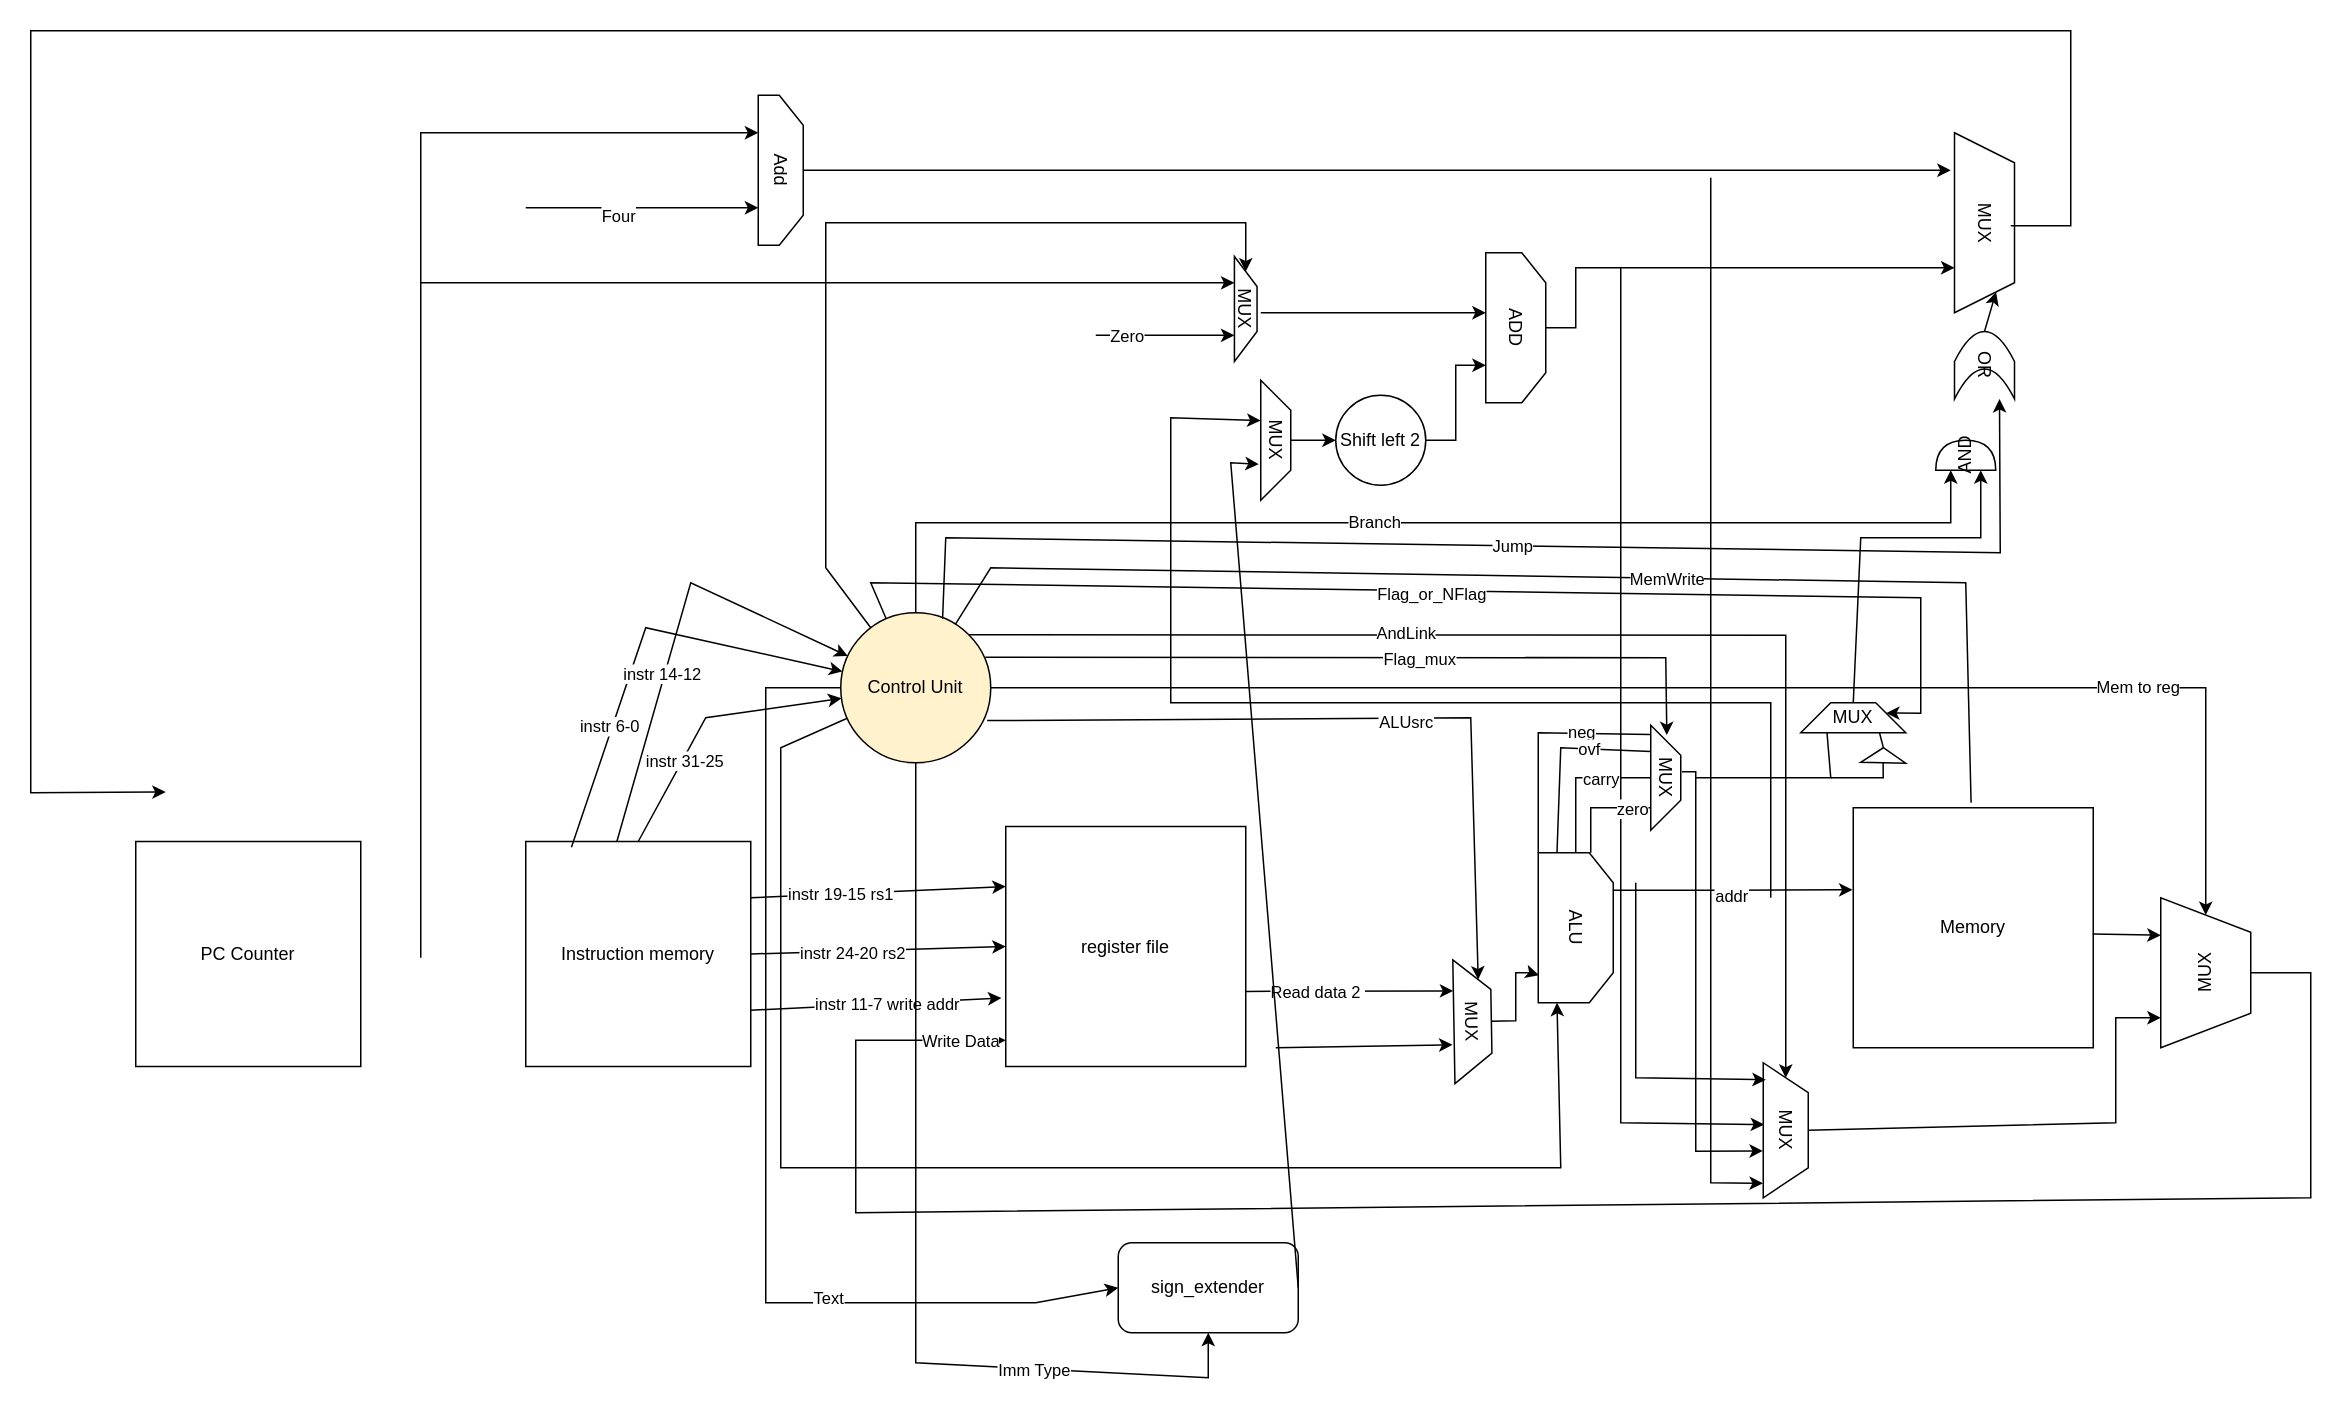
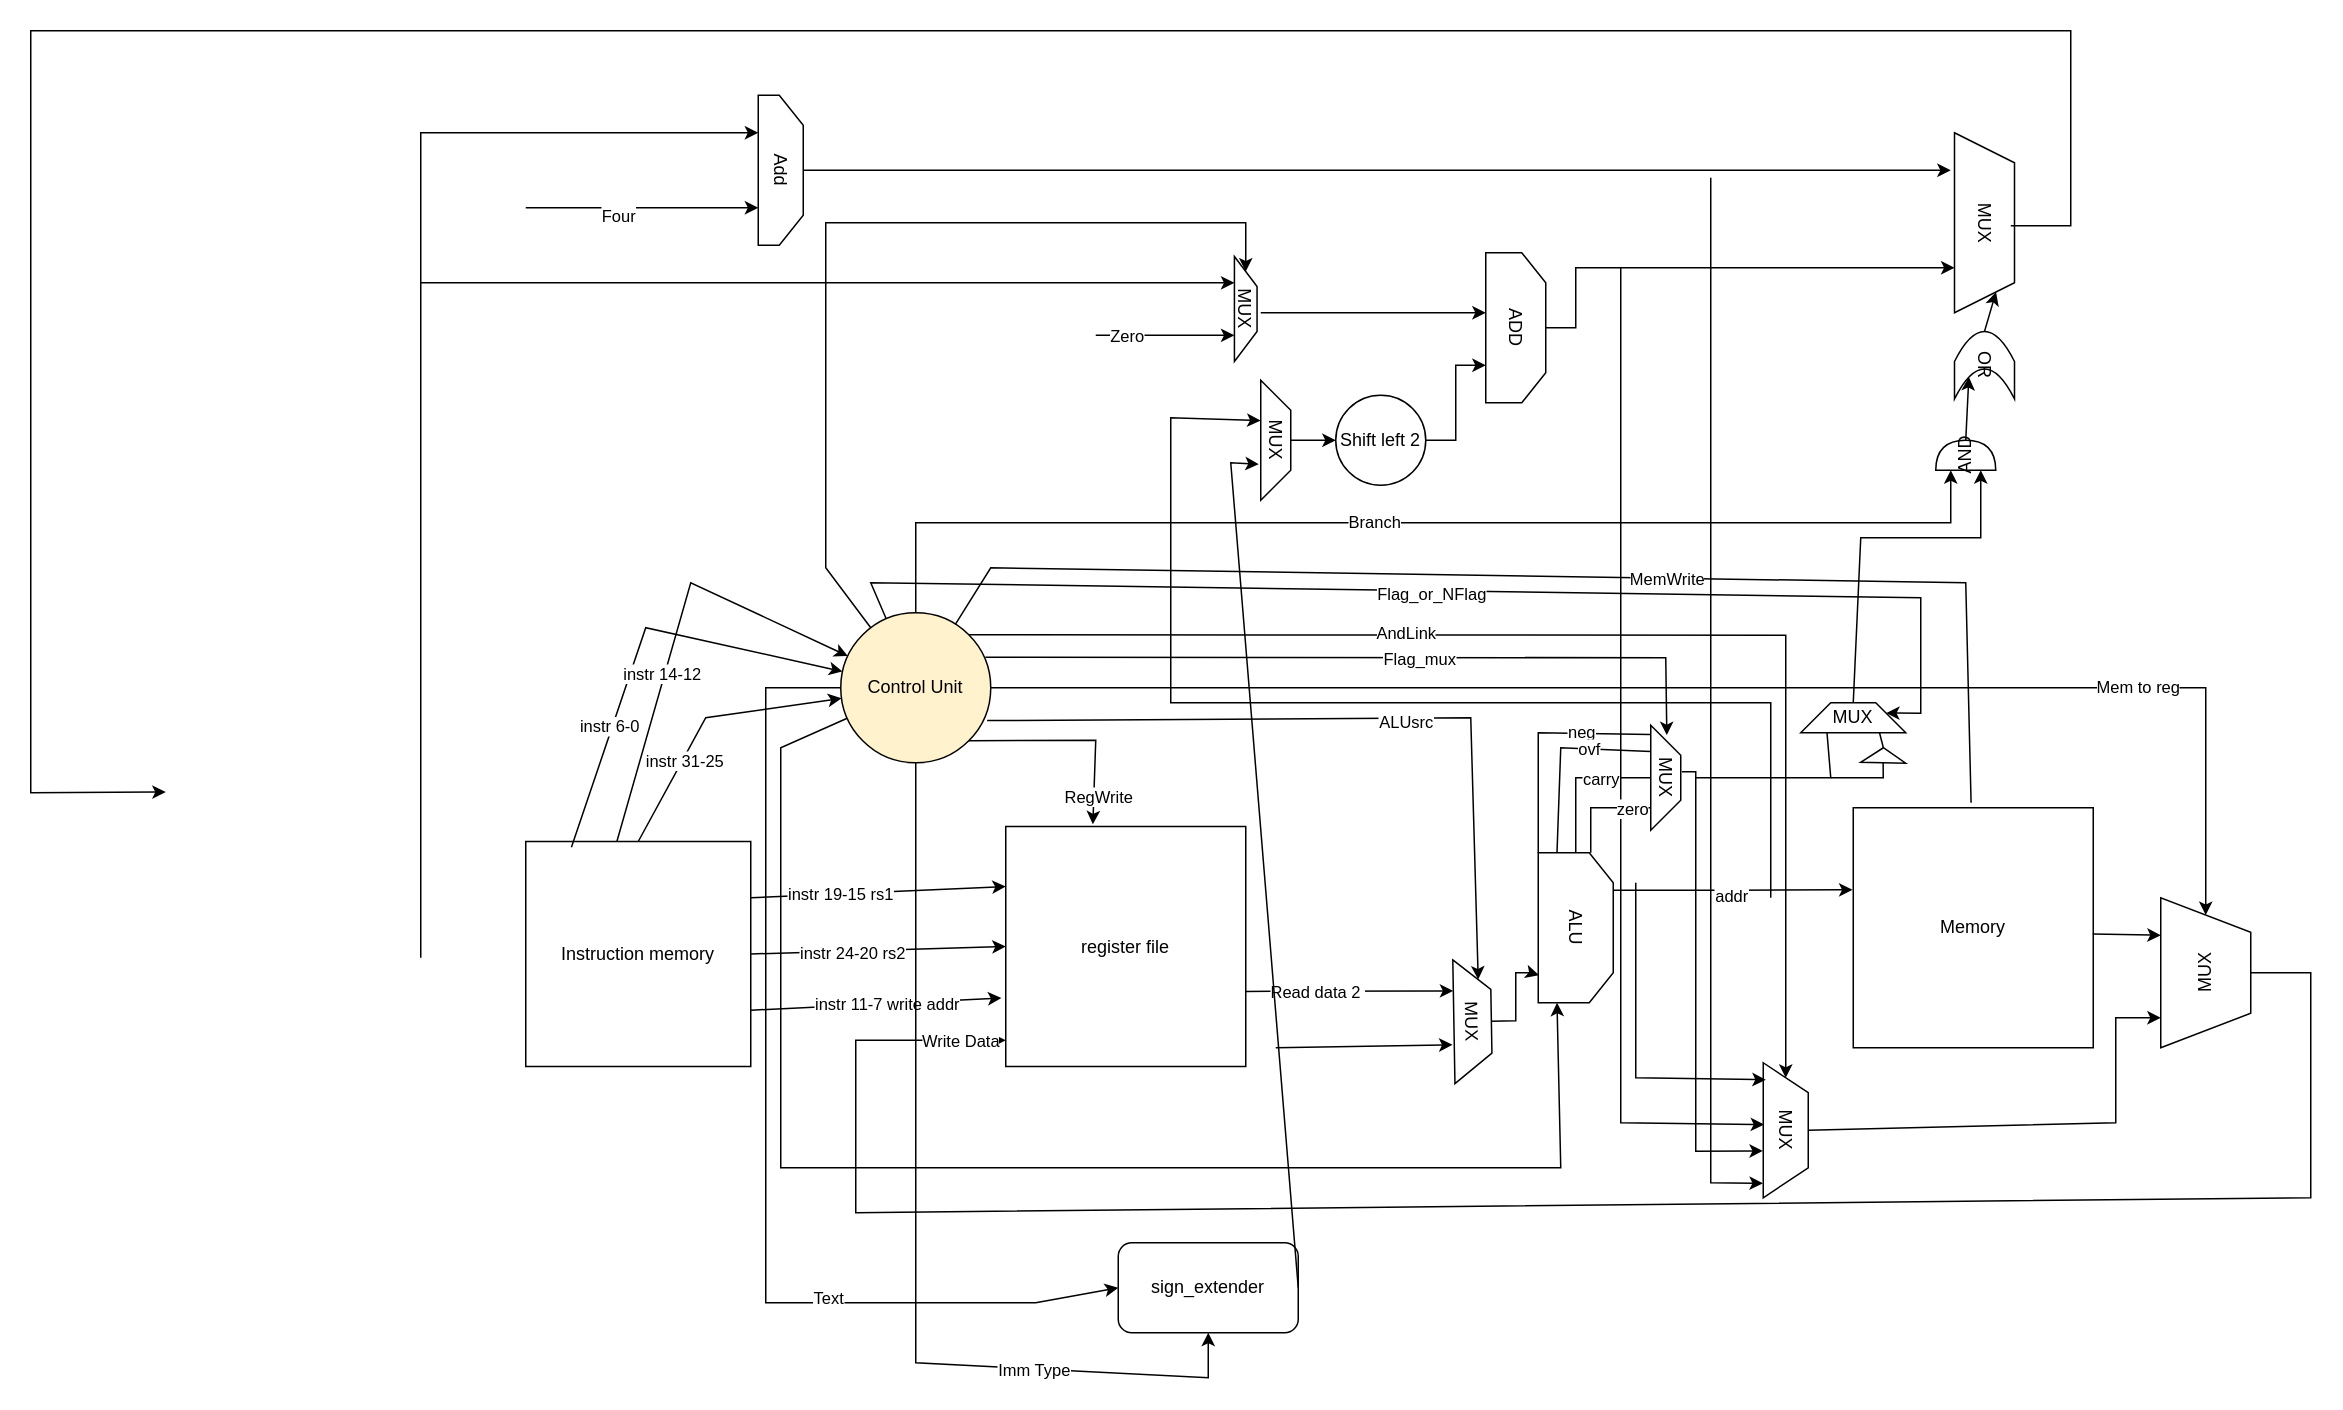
+ <mxCell id="30" value="" style="endArrow=classic;html=1;rounded=0;exitX=1;exitY=0.5;exitDx=0;exitDy=0;exitPerimeter=0;entryX=0.673;entryY=0.761;entryDx=0;entryDy=0;entryPerimeter=0;" parent="1" source="59" target="52" edge="1"><mxGeometry width="50" height="50" relative="1" as="geometry"><mxPoint x="1150" y="418.2" as="sourcePoint" /><mxPoint x="1189" y="370" as="targetPoint" /><Array as="points" /></mxGeometry></mxCell>
- <mxCell id="79" value="" style="endArrow=classic;html=1;rounded=0;entryX=1;entryY=0.25;entryDx=0;entryDy=0;exitX=0.679;exitY=0.039;exitDx=0;exitDy=0;exitPerimeter=0;" edge="1" parent="1" source="31" target="52"><mxGeometry width="50" height="50" relative="1" as="geometry"><mxPoint x="630" y="398" as="sourcePoint" /><mxPoint x="1030" y="348" as="targetPoint" /><Array as="points"><mxPoint x="630" y="358" /><mxPoint x="1333" y="368" /></Array></mxGeometry></mxCell>
- <mxCell id="80" value="Jump" style="edgeLabel;html=1;align=center;verticalAlign=middle;resizable=0;points=[];" vertex="1" connectable="0" parent="79"><mxGeometry x="0.004" relative="1" as="geometry"><mxPoint as="offset" /></mxGeometry></mxCell>
+ <mxCell id="32" value="" style="endArrow=classic;html=1;rounded=0;exitX=1;exitY=1;exitDx=0;exitDy=0;entryX=0.363;entryY=-0.009;entryDx=0;entryDy=0;entryPerimeter=0;" parent="1" source="31" target="2" edge="1"><mxGeometry width="50" height="50" relative="1" as="geometry"><mxPoint x="600" y="438" as="sourcePoint" /><mxPoint x="800" y="473" as="targetPoint" /><Array as="points"><mxPoint x="730" y="493" /></Array></mxGeometry></mxCell>
+ <mxCell id="33" value="RegWrite" style="edgeLabel;html=1;align=center;verticalAlign=middle;resizable=0;points=[];" parent="32" vertex="1" connectable="0"><mxGeometry x="0.739" y="3" relative="1" as="geometry"><mxPoint as="offset" /></mxGeometry></mxCell>
- <mxCell id="3" value="PC Counter" style="whiteSpace=wrap;html=1;aspect=fixed;" parent="1" vertex="1"><mxGeometry x="90" y="560.5" width="150" height="150" as="geometry" /></mxCell>
